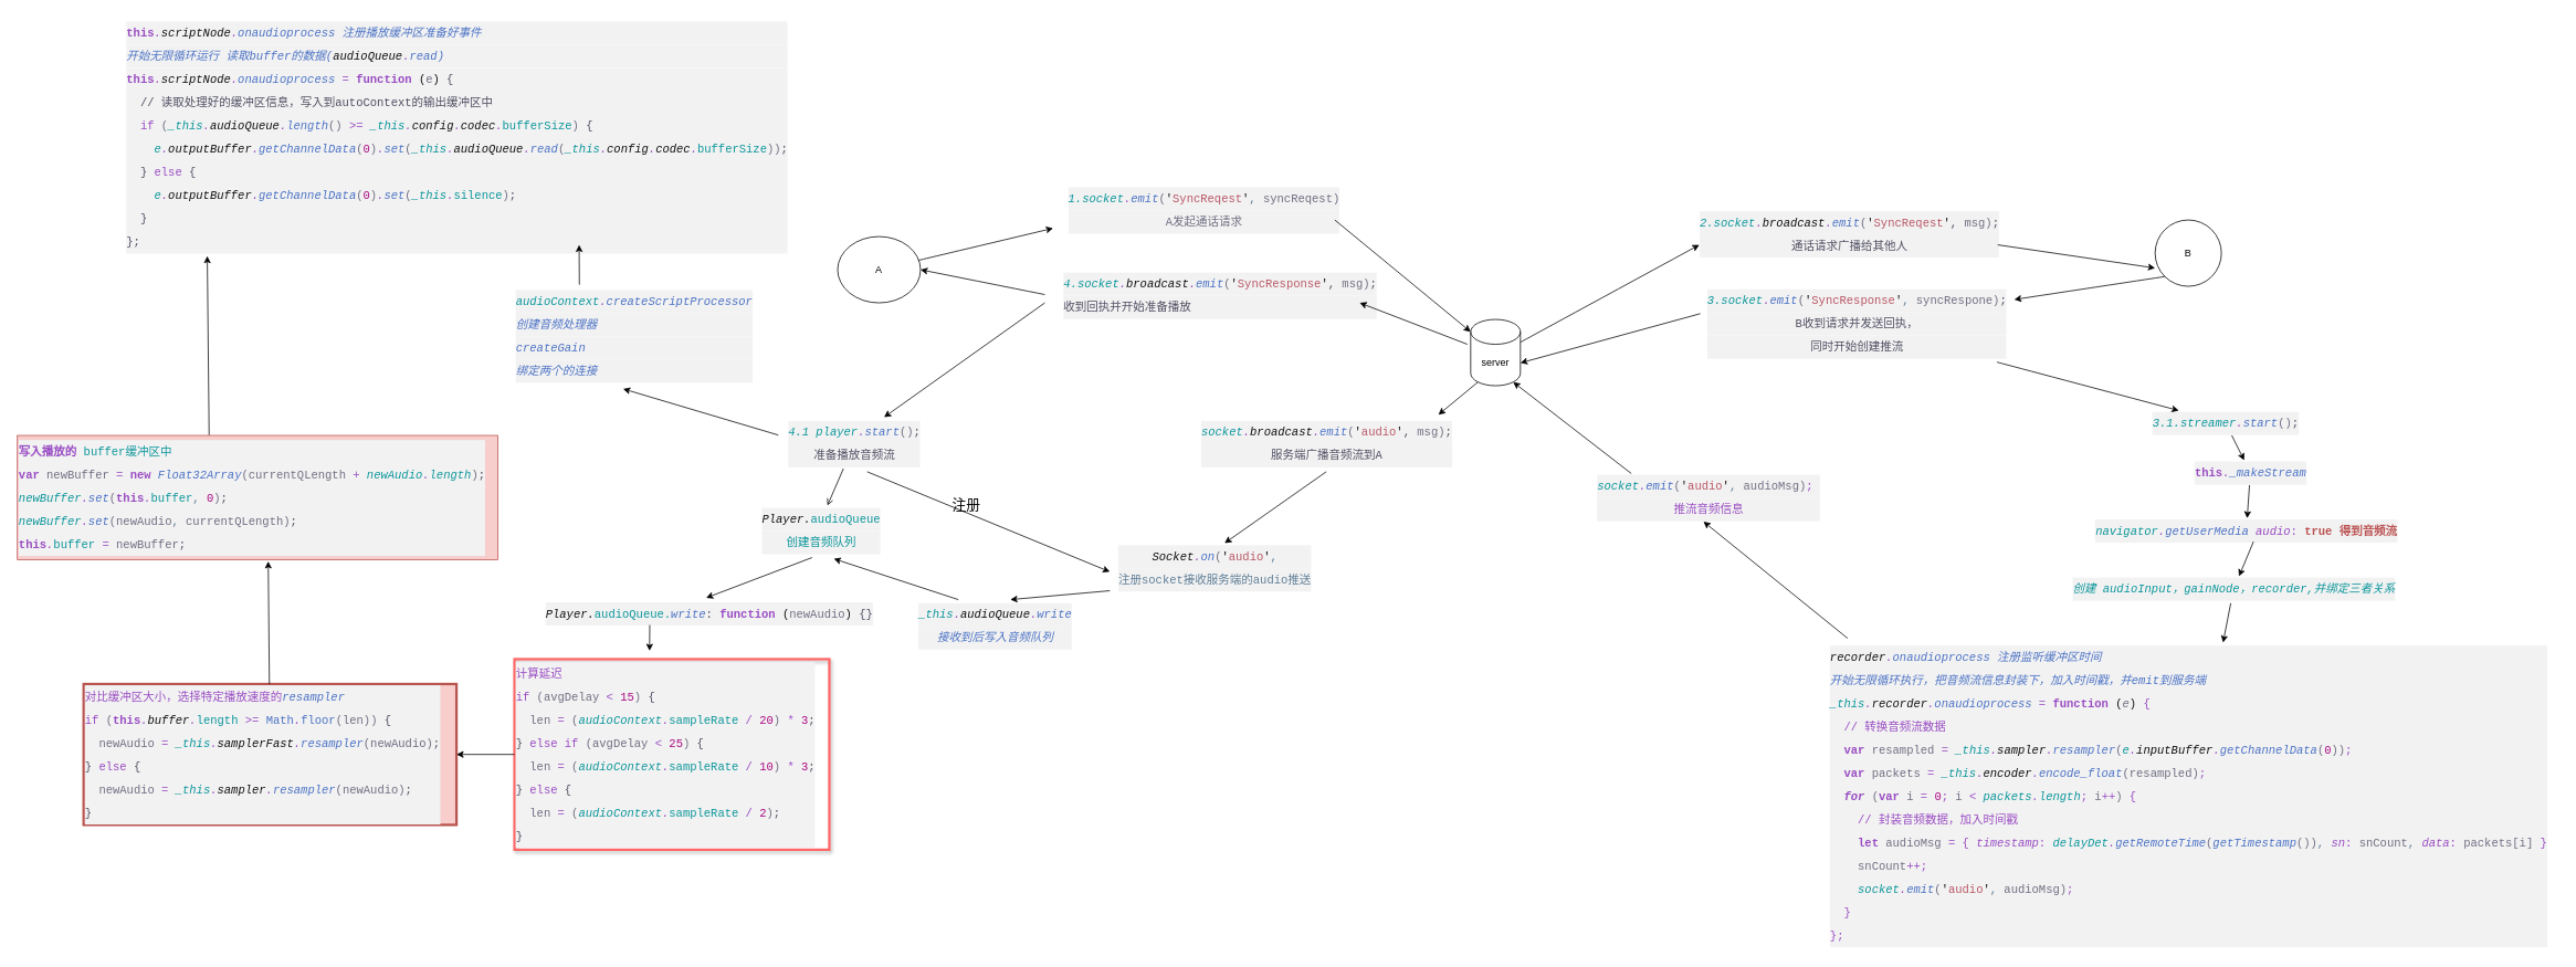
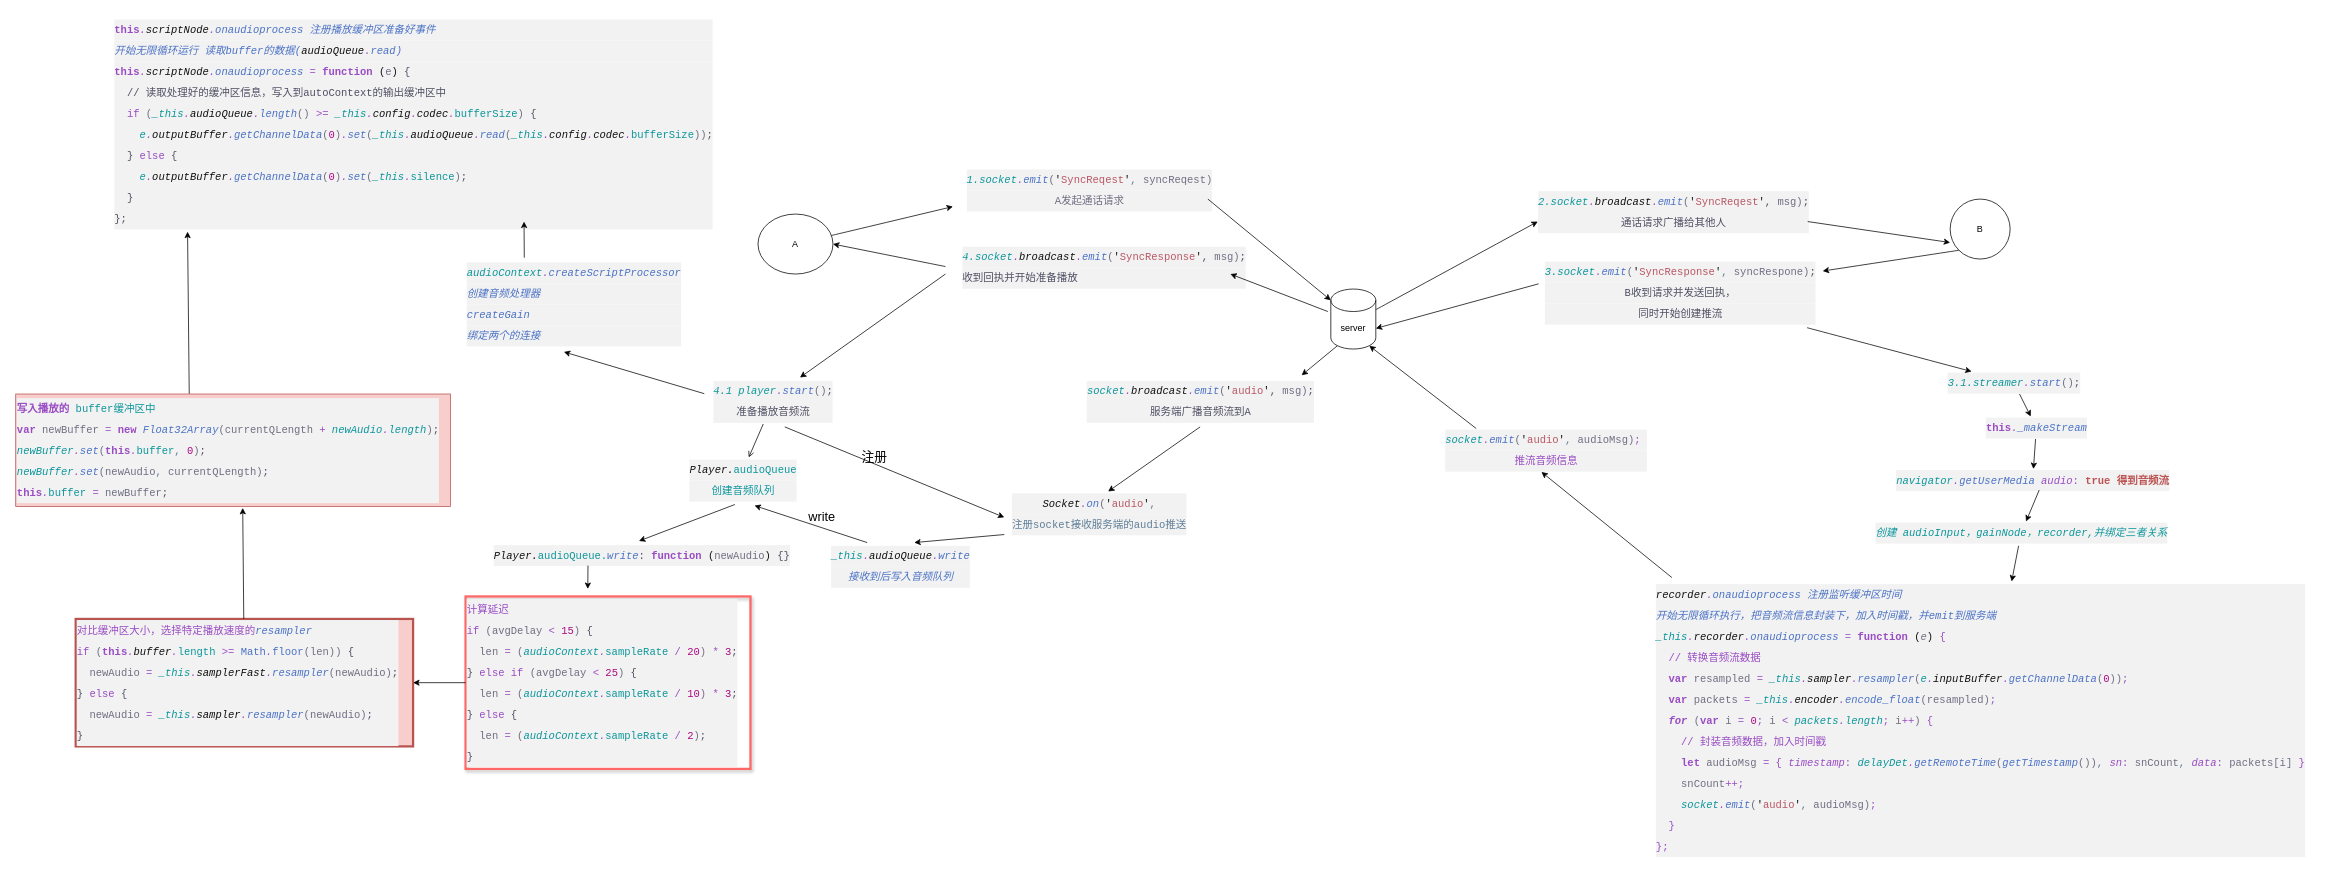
+ <mxCell id="56" value="write" style="text;html=1;align=center;verticalAlign=middle;resizable=0;points=[];autosize=1;strokeColor=none;fillColor=none;fontSize=17;" vertex="1" parent="1"><mxGeometry x="1070" y="675" width="50" height="30" as="geometry" /></mxCell>
